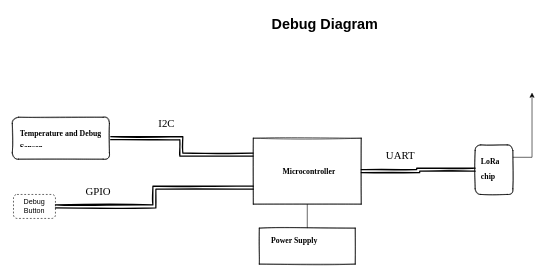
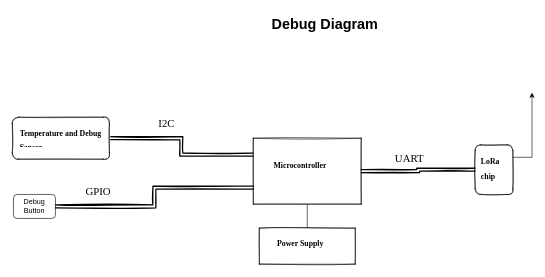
- <mxCell id="18" value="&lt;font face=&quot;Comic Sans MS&quot; style=&quot;font-size: 18px&quot;&gt;UART&lt;/font&gt;" style="text;html=1;align=center;verticalAlign=middle;resizable=0;points=[];autosize=1;strokeColor=none;fillColor=none;" vertex="1" parent="1"><mxGeometry x="632" y="250" width="70" height="20" as="geometry" /></mxCell>
+ <mxCell id="18" value="&lt;font face=&quot;Comic Sans MS&quot; style=&quot;font-size: 18px&quot;&gt;UART&lt;/font&gt;" style="text;html=1;align=center;verticalAlign=middle;resizable=0;points=[];autosize=1;strokeColor=none;fillColor=none;" vertex="1" parent="1"><mxGeometry x="647" y="255" width="70" height="20" as="geometry" /></mxCell>
- <mxCell id="5" value="&lt;h1 style=&quot;font-size: 13px&quot;&gt;Microcontroller&lt;/h1&gt;" style="text;html=1;strokeColor=none;fillColor=none;spacing=5;spacingTop=-20;whiteSpace=wrap;overflow=hidden;rounded=0;sketch=1;fontFamily=Comic Sans MS;" parent="1" vertex="1"><mxGeometry x="465.75" y="280" width="122.5" height="30" as="geometry" /></mxCell>
+ <mxCell id="5" value="&lt;h1 style=&quot;font-size: 13px&quot;&gt;Microcontroller&lt;/h1&gt;" style="text;html=1;strokeColor=none;fillColor=none;spacing=5;spacingTop=-20;whiteSpace=wrap;overflow=hidden;rounded=0;sketch=1;fontFamily=Comic Sans MS;" parent="1" vertex="1"><mxGeometry x="450.75" y="270" width="122.5" height="30" as="geometry" /></mxCell>
- <mxCell id="14" value="Debug Button" style="rounded=1;whiteSpace=wrap;html=1;container=1;dashed=1;" vertex="1" parent="1"><mxGeometry x="22" y="323.83" width="70" height="40" as="geometry" /></mxCell>
+ <mxCell id="14" value="Debug Button" style="rounded=1;whiteSpace=wrap;html=1;container=1;" vertex="1" parent="1"><mxGeometry x="22" y="323.83" width="70" height="40" as="geometry" /></mxCell>
- <mxCell id="21" value="&lt;h1 style=&quot;font-size: 13px&quot;&gt;Power Supply&amp;nbsp;&lt;/h1&gt;" style="text;html=1;strokeColor=none;fillColor=none;spacing=5;spacingTop=-20;whiteSpace=wrap;overflow=hidden;rounded=0;sketch=1;fontFamily=Comic Sans MS;" parent="19" vertex="1"><mxGeometry x="15.25" y="15" width="110" height="30" as="geometry" /></mxCell>
+ <mxCell id="21" value="&lt;h1 style=&quot;font-size: 13px&quot;&gt;Power Supply&amp;nbsp;&lt;/h1&gt;" style="text;html=1;strokeColor=none;fillColor=none;spacing=5;spacingTop=-20;whiteSpace=wrap;overflow=hidden;rounded=0;sketch=1;fontFamily=Comic Sans MS;" parent="19" vertex="1"><mxGeometry x="25.25" y="20" width="110" height="30" as="geometry" /></mxCell>
